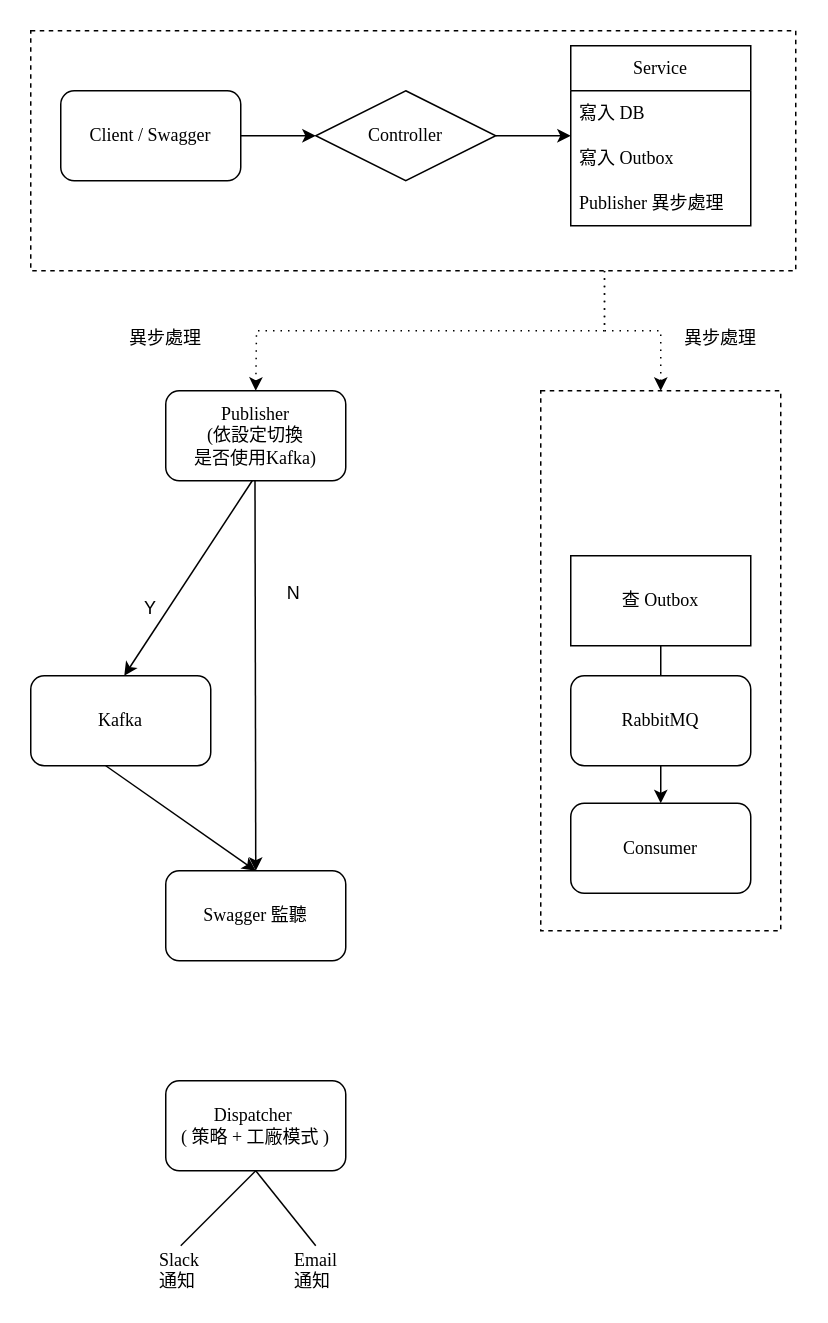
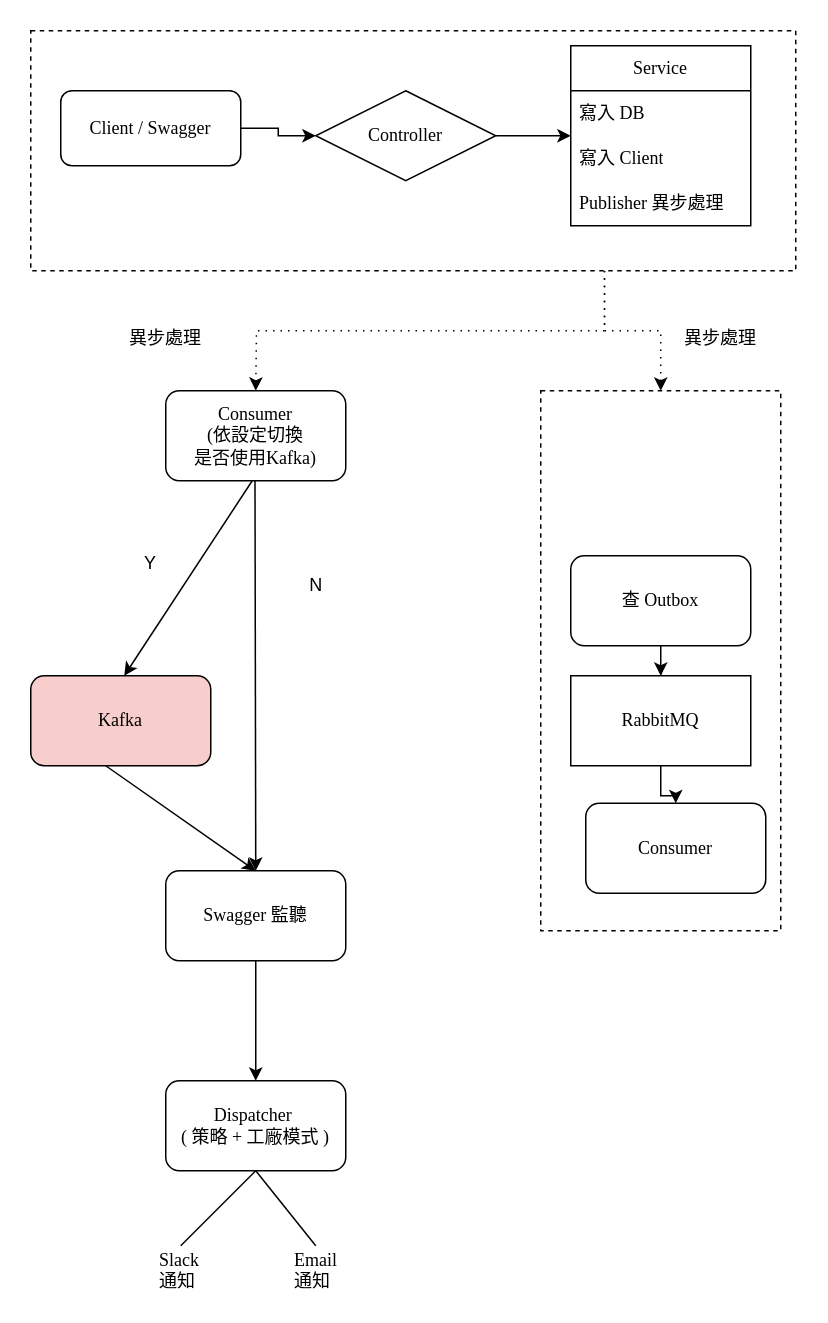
- <mxCell id="6" value="Client / Swagger" style="rounded=1;whiteSpace=wrap;html=1;fontFamily=Verdana;" parent="1" vertex="1"><mxGeometry x="40" y="60" width="120" height="60" as="geometry" /></mxCell>
+ <mxCell id="6" value="Client / Swagger" style="rounded=1;whiteSpace=wrap;html=1;fontFamily=Verdana;" parent="1" vertex="1"><mxGeometry x="40" y="60" width="120" height="50" as="geometry" /></mxCell>
- <mxCell id="11" value="寫入 Outbox" style="text;strokeColor=none;fillColor=none;align=left;verticalAlign=middle;spacingLeft=4;spacingRight=4;overflow=hidden;points=[[0,0.5],[1,0.5]];portConstraint=eastwest;rotatable=0;whiteSpace=wrap;html=1;fontFamily=Verdana;" parent="9" vertex="1"><mxGeometry y="60" width="120" height="30" as="geometry" /></mxCell>
+ <mxCell id="11" value="寫入 Client" style="text;strokeColor=none;fillColor=none;align=left;verticalAlign=middle;spacingLeft=4;spacingRight=4;overflow=hidden;points=[[0,0.5],[1,0.5]];portConstraint=eastwest;rotatable=0;whiteSpace=wrap;html=1;fontFamily=Verdana;" parent="9" vertex="1"><mxGeometry y="60" width="120" height="30" as="geometry" /></mxCell>
- <mxCell id="25" value="Publisher&lt;div&gt;(依設定切換&lt;/div&gt;&lt;div&gt;是否使用Kafka)&lt;/div&gt;" style="rounded=1;whiteSpace=wrap;html=1;fontFamily=Verdana;" vertex="1" parent="1"><mxGeometry x="110" y="260" width="120" height="60" as="geometry" /></mxCell>
+ <mxCell id="25" value="Consumer&lt;div&gt;(依設定切換&lt;/div&gt;&lt;div&gt;是否使用Kafka)&lt;/div&gt;" style="rounded=1;whiteSpace=wrap;html=1;fontFamily=Verdana;" vertex="1" parent="1"><mxGeometry x="110" y="260" width="120" height="60" as="geometry" /></mxCell>
- <mxCell id="33" value="N" style="text;html=1;align=center;verticalAlign=middle;resizable=0;points=[];autosize=1;strokeColor=none;fillColor=none;" vertex="1" parent="1"><mxGeometry x="180" y="380" width="30" height="30" as="geometry" /></mxCell>
+ <mxCell id="33" value="N" style="text;html=1;align=center;verticalAlign=middle;resizable=0;points=[];autosize=1;strokeColor=none;fillColor=none;" vertex="1" parent="1"><mxGeometry x="195" y="375" width="30" height="30" as="geometry" /></mxCell>
- <mxCell id="19" value="查 Outbox" style="whiteSpace=wrap;html=1;fontFamily=Verdana;rounded=0;" parent="1" vertex="1"><mxGeometry x="380" y="370" width="120" height="60" as="geometry" /></mxCell>
+ <mxCell id="19" value="查 Outbox" style="rounded=1;whiteSpace=wrap;html=1;fontFamily=Verdana;" parent="1" vertex="1"><mxGeometry x="380" y="370" width="120" height="60" as="geometry" /></mxCell>
- <mxCell id="32" value="Y" style="text;html=1;align=center;verticalAlign=middle;whiteSpace=wrap;rounded=0;" vertex="1" parent="1"><mxGeometry x="70" y="390" width="60" height="30" as="geometry" /></mxCell>
+ <mxCell id="32" value="Y" style="text;html=1;align=center;verticalAlign=middle;whiteSpace=wrap;rounded=0;" vertex="1" parent="1"><mxGeometry x="70" y="360" width="60" height="30" as="geometry" /></mxCell>
- <mxCell id="18" value="" style="edgeStyle=orthogonalEdgeStyle;rounded=0;orthogonalLoop=1;jettySize=auto;html=1;endArrow=none;" parent="1" source="19" target="21" edge="1"><mxGeometry relative="1" as="geometry" /></mxCell>
+ <mxCell id="18" value="" style="edgeStyle=orthogonalEdgeStyle;rounded=0;orthogonalLoop=1;jettySize=auto;html=1;" parent="1" source="19" target="21" edge="1"><mxGeometry relative="1" as="geometry" /></mxCell>
- <mxCell id="26" value="Kafka" style="rounded=1;whiteSpace=wrap;html=1;fontFamily=Verdana;" vertex="1" parent="1"><mxGeometry x="20" y="450" width="120" height="60" as="geometry" /></mxCell>
+ <mxCell id="26" value="Kafka" style="rounded=1;whiteSpace=wrap;html=1;fontFamily=Verdana;fillColor=#f8cecc;" vertex="1" parent="1"><mxGeometry x="20" y="450" width="120" height="60" as="geometry" /></mxCell>
- <mxCell id="21" value="RabbitMQ" style="rounded=1;whiteSpace=wrap;html=1;fontFamily=Verdana;" parent="1" vertex="1"><mxGeometry x="380" y="450" width="120" height="60" as="geometry" /></mxCell>
+ <mxCell id="21" value="RabbitMQ" style="whiteSpace=wrap;html=1;fontFamily=Verdana;rounded=0;" parent="1" vertex="1"><mxGeometry x="380" y="450" width="120" height="60" as="geometry" /></mxCell>
- <mxCell id="22" value="Consumer" style="rounded=1;whiteSpace=wrap;html=1;fontFamily=Verdana;" parent="1" vertex="1"><mxGeometry x="380" y="535" width="120" height="60" as="geometry" /></mxCell>
+ <mxCell id="22" value="Consumer" style="rounded=1;whiteSpace=wrap;html=1;fontFamily=Verdana;" parent="1" vertex="1"><mxGeometry x="390" y="535" width="120" height="60" as="geometry" /></mxCell>
+ <mxCell id="34" value="" style="endArrow=classic;html=1;rounded=0;entryX=0.5;entryY=0;entryDx=0;entryDy=0;exitX=0.5;exitY=1;exitDx=0;exitDy=0;" edge="1" parent="1" source="13" target="14"><mxGeometry width="50" height="50" relative="1" as="geometry"><mxPoint x="140" y="670" as="sourcePoint" /><mxPoint x="170" y="710" as="targetPoint" /></mxGeometry></mxCell>
